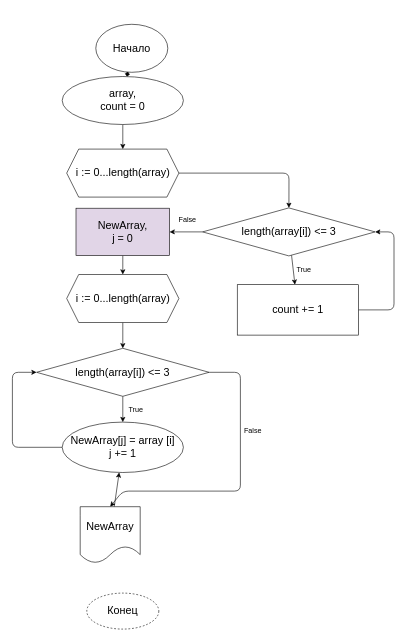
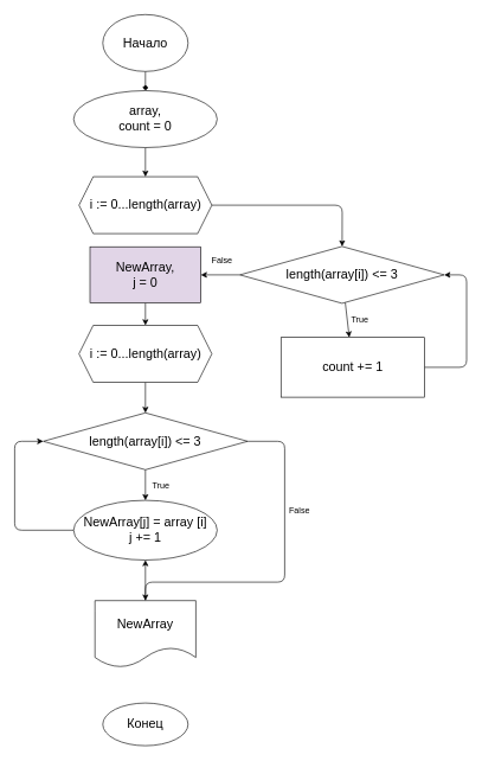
- <mxCell id="3" value="&lt;font style=&quot;font-size: 18px&quot;&gt;Начало&lt;/font&gt;" style="ellipse;whiteSpace=wrap;html=1;" vertex="1" parent="1"><mxGeometry x="159" y="40" width="120" height="80" as="geometry" /></mxCell>
+ <mxCell id="3" value="&lt;font style=&quot;font-size: 18px&quot;&gt;Начало&lt;/font&gt;" style="ellipse;whiteSpace=wrap;html=1;" vertex="1" parent="1"><mxGeometry x="144" y="20" width="120" height="80" as="geometry" /></mxCell>
- <mxCell id="22" value="&lt;font style=&quot;font-size: 18px&quot;&gt;NewArray&lt;/font&gt;" style="shape=document;whiteSpace=wrap;html=1;boundedLbl=1;" vertex="1" parent="1"><mxGeometry x="133" y="844" width="100" height="94" as="geometry" /></mxCell>
+ <mxCell id="22" value="&lt;font style=&quot;font-size: 18px&quot;&gt;NewArray&lt;/font&gt;" style="shape=document;whiteSpace=wrap;html=1;boundedLbl=1;" vertex="1" parent="1"><mxGeometry x="133" y="844" width="142" height="94" as="geometry" /></mxCell>
- <mxCell id="14" value="&lt;font style=&quot;font-size: 18px&quot;&gt;Конец&lt;/font&gt;" style="ellipse;whiteSpace=wrap;html=1;dashed=1;" vertex="1" parent="1"><mxGeometry x="144" y="988" width="120" height="60" as="geometry" /></mxCell>
+ <mxCell id="14" value="&lt;font style=&quot;font-size: 18px&quot;&gt;Конец&lt;/font&gt;" style="ellipse;whiteSpace=wrap;html=1;" vertex="1" parent="1"><mxGeometry x="144" y="988" width="120" height="60" as="geometry" /></mxCell>
